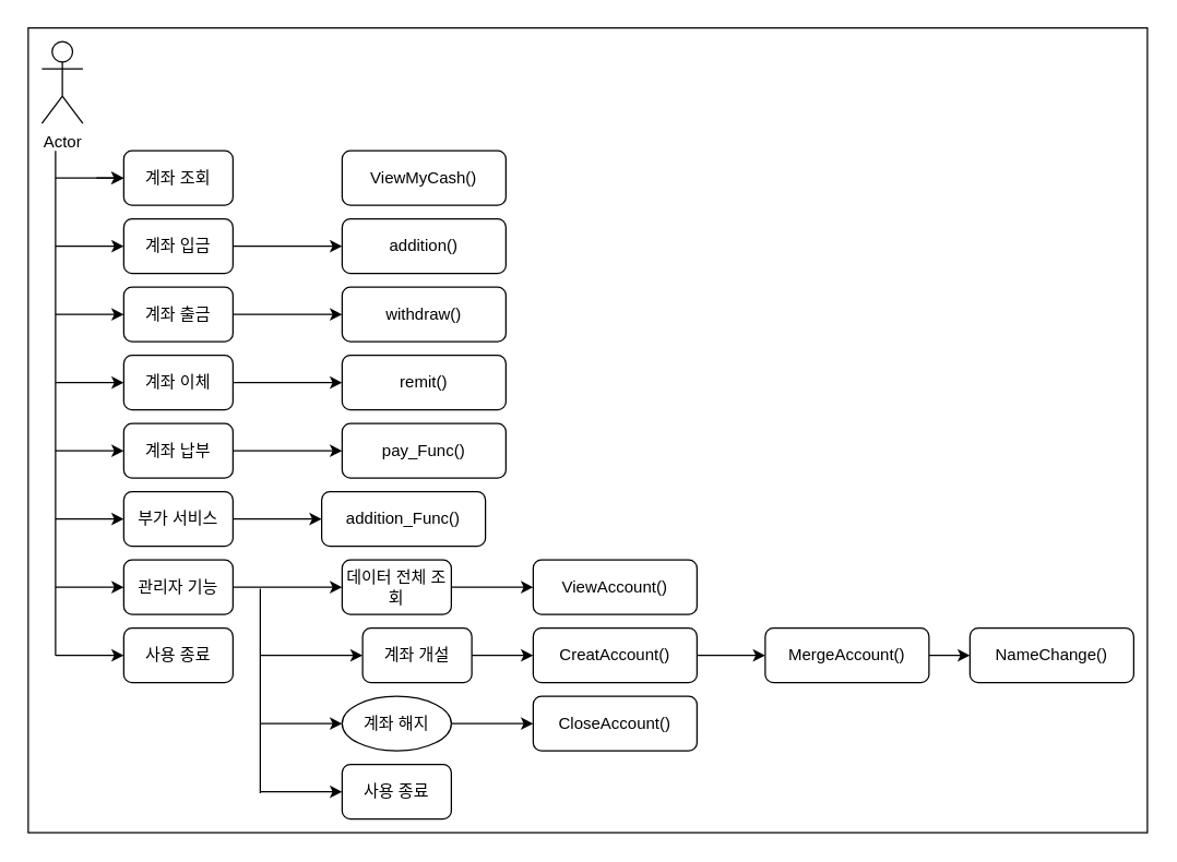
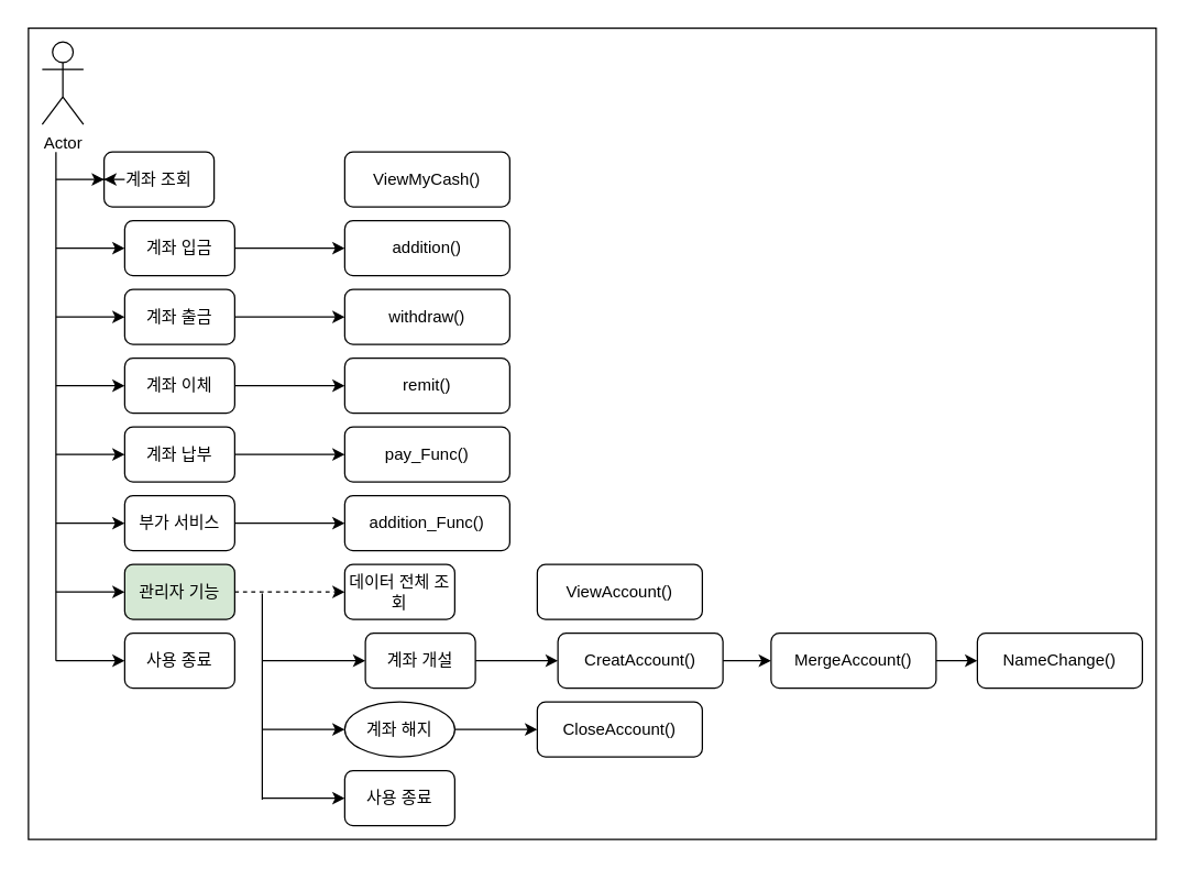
- <mxCell id="5" value="계좌 조회" style="rounded=1;whiteSpace=wrap;html=1;" vertex="1" parent="1"><mxGeometry x="90" y="110" width="80" height="40" as="geometry" /></mxCell>
+ <mxCell id="5" value="계좌 조회" style="rounded=1;whiteSpace=wrap;html=1;" vertex="1" parent="1"><mxGeometry x="75" y="110" width="80" height="40" as="geometry" /></mxCell>
- <mxCell id="31" value="addition_Func()" style="rounded=1;whiteSpace=wrap;html=1;" vertex="1" parent="1"><mxGeometry x="235" y="360" width="120" height="40" as="geometry" /></mxCell>
+ <mxCell id="31" value="addition_Func()" style="rounded=1;whiteSpace=wrap;html=1;" vertex="1" parent="1"><mxGeometry x="250" y="360" width="120" height="40" as="geometry" /></mxCell>
- <mxCell id="18" value="관리자 기능" style="rounded=1;whiteSpace=wrap;html=1;" vertex="1" parent="1"><mxGeometry x="90" y="410" width="80" height="40" as="geometry" /></mxCell>
+ <mxCell id="18" value="관리자 기능" style="rounded=1;whiteSpace=wrap;html=1;fillColor=#d5e8d4;" vertex="1" parent="1"><mxGeometry x="90" y="410" width="80" height="40" as="geometry" /></mxCell>
- <mxCell id="17" style="edgeStyle=orthogonalEdgeStyle;rounded=0;orthogonalLoop=1;jettySize=auto;html=1;" edge="1" parent="1" source="18" target="20"><mxGeometry relative="1" as="geometry"><Array as="points"><mxPoint x="260" y="430" /><mxPoint x="260" y="430" /></Array></mxGeometry></mxCell>
+ <mxCell id="17" style="edgeStyle=orthogonalEdgeStyle;rounded=0;orthogonalLoop=1;jettySize=auto;html=1;dashed=1;" edge="1" parent="1" source="18" target="20"><mxGeometry relative="1" as="geometry"><Array as="points"><mxPoint x="260" y="430" /><mxPoint x="260" y="430" /></Array></mxGeometry></mxCell>
- <mxCell id="19" style="edgeStyle=orthogonalEdgeStyle;rounded=0;orthogonalLoop=1;jettySize=auto;html=1;entryX=0;entryY=0.5;entryDx=0;entryDy=0;" edge="1" parent="1" source="20" target="32"><mxGeometry relative="1" as="geometry" /></mxCell>
- <mxCell id="34" value="CreatAccount()" style="rounded=1;whiteSpace=wrap;html=1;" vertex="1" parent="1"><mxGeometry x="390" y="460" width="120" height="40" as="geometry" /></mxCell>
+ <mxCell id="34" value="CreatAccount()" style="rounded=1;whiteSpace=wrap;html=1;" vertex="1" parent="1"><mxGeometry x="405" y="460" width="120" height="40" as="geometry" /></mxCell>
